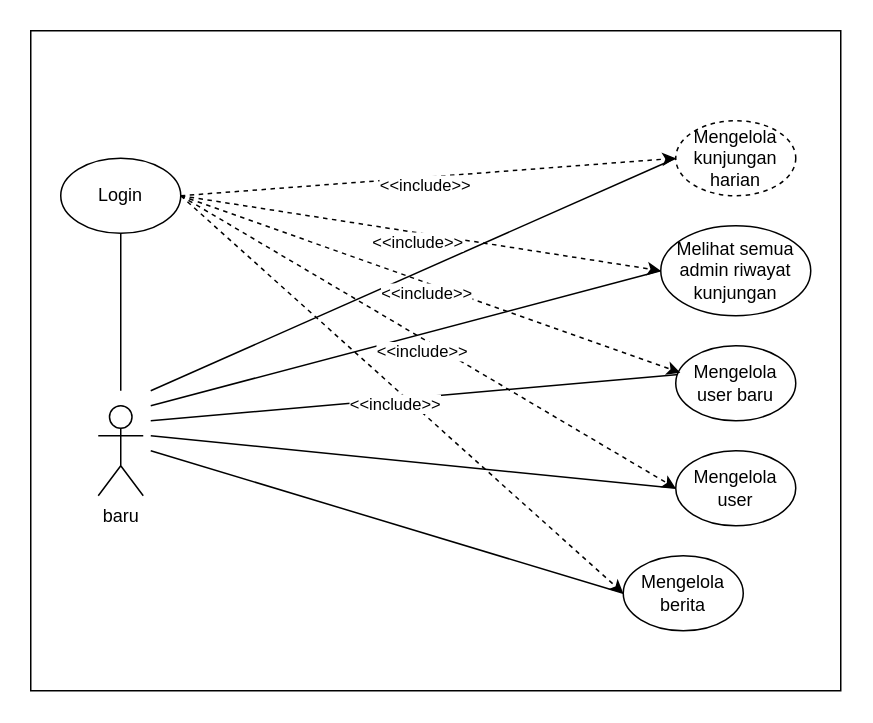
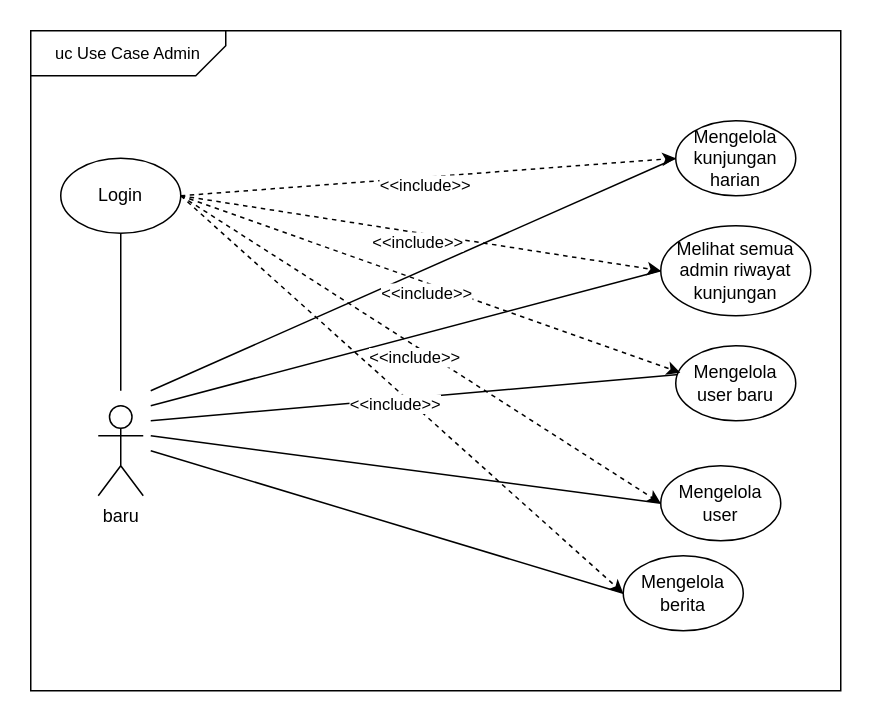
+ <mxCell id="26" value="&lt;font style=&quot;font-size: 11px;&quot;&gt;uc Use Case Admin&lt;/font&gt;" style="shape=card;whiteSpace=wrap;html=1;flipV=1;flipH=1;size=20;" parent="1" vertex="1"><mxGeometry x="20" y="20" width="130" height="30" as="geometry" /></mxCell>
- <mxCell id="7" value="Mengelola kunjungan harian" style="ellipse;whiteSpace=wrap;html=1;rounded=1;dashed=1;" parent="1" vertex="1"><mxGeometry x="450" y="80" width="80" height="50" as="geometry" /></mxCell>
+ <mxCell id="7" value="Mengelola kunjungan harian" style="ellipse;whiteSpace=wrap;html=1;rounded=1;" parent="1" vertex="1"><mxGeometry x="450" y="80" width="80" height="50" as="geometry" /></mxCell>
- <mxCell id="4" value="Mengelola user" style="ellipse;whiteSpace=wrap;html=1;rounded=1;" parent="1" vertex="1"><mxGeometry x="450" y="300" width="80" height="50" as="geometry" /></mxCell>
+ <mxCell id="4" value="Mengelola user" style="ellipse;whiteSpace=wrap;html=1;rounded=1;" parent="1" vertex="1"><mxGeometry x="440" y="310" width="80" height="50" as="geometry" /></mxCell>
